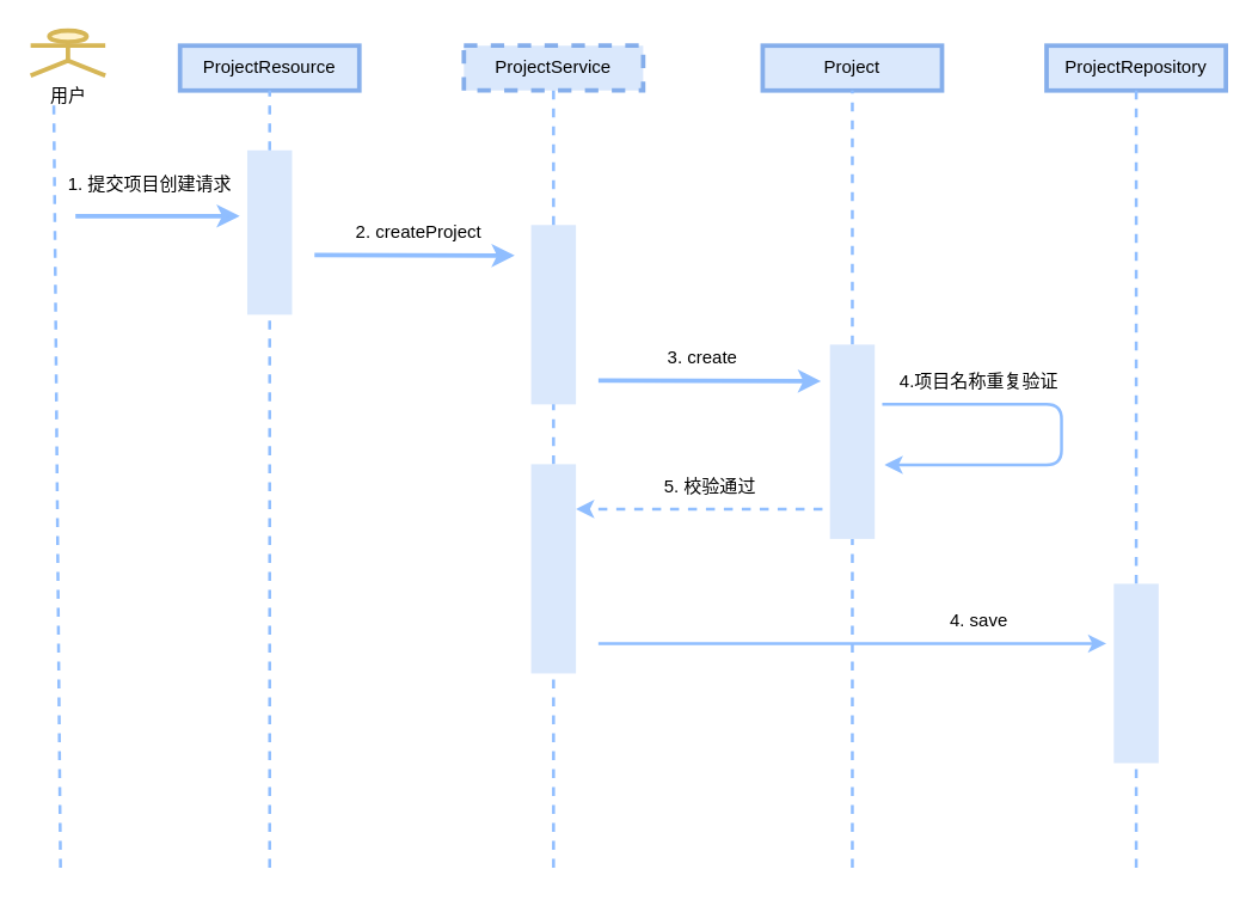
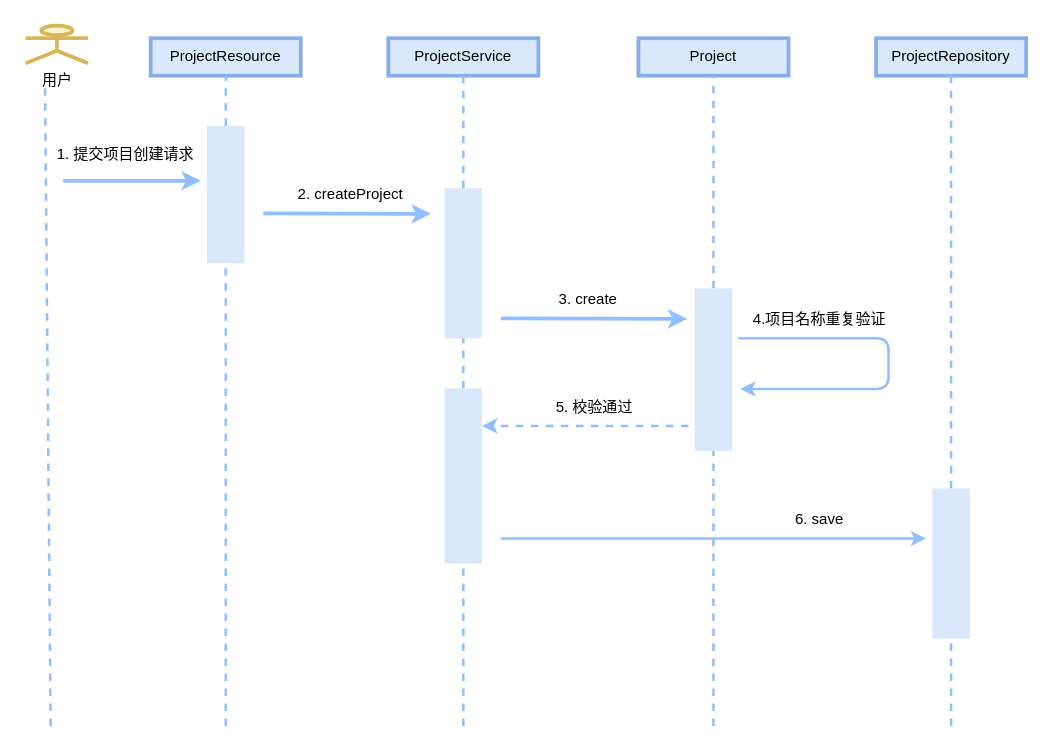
- <mxCell id="2" value="ProjectService" style="rounded=0;whiteSpace=wrap;html=1;fillStyle=solid;strokeWidth=3;fillColor=#dae8fc;strokeColor=#85AEEB;dashed=1;" vertex="1" parent="1"><mxGeometry x="310" y="30" width="120" height="30" as="geometry" /></mxCell>
+ <mxCell id="2" value="ProjectService" style="rounded=0;whiteSpace=wrap;html=1;fillStyle=solid;strokeWidth=3;fillColor=#dae8fc;strokeColor=#85AEEB;" vertex="1" parent="1"><mxGeometry x="310" y="30" width="120" height="30" as="geometry" /></mxCell>
- <mxCell id="34" value="4. save" style="text;html=1;strokeColor=none;fillColor=none;align=center;verticalAlign=middle;whiteSpace=wrap;rounded=0;fillStyle=solid;" vertex="1" parent="1"><mxGeometry x="625" y="400" width="60" height="30" as="geometry" /></mxCell>
+ <mxCell id="34" value="6. save" style="text;html=1;strokeColor=none;fillColor=none;align=center;verticalAlign=middle;whiteSpace=wrap;rounded=0;fillStyle=solid;" vertex="1" parent="1"><mxGeometry x="625" y="400" width="60" height="30" as="geometry" /></mxCell>
